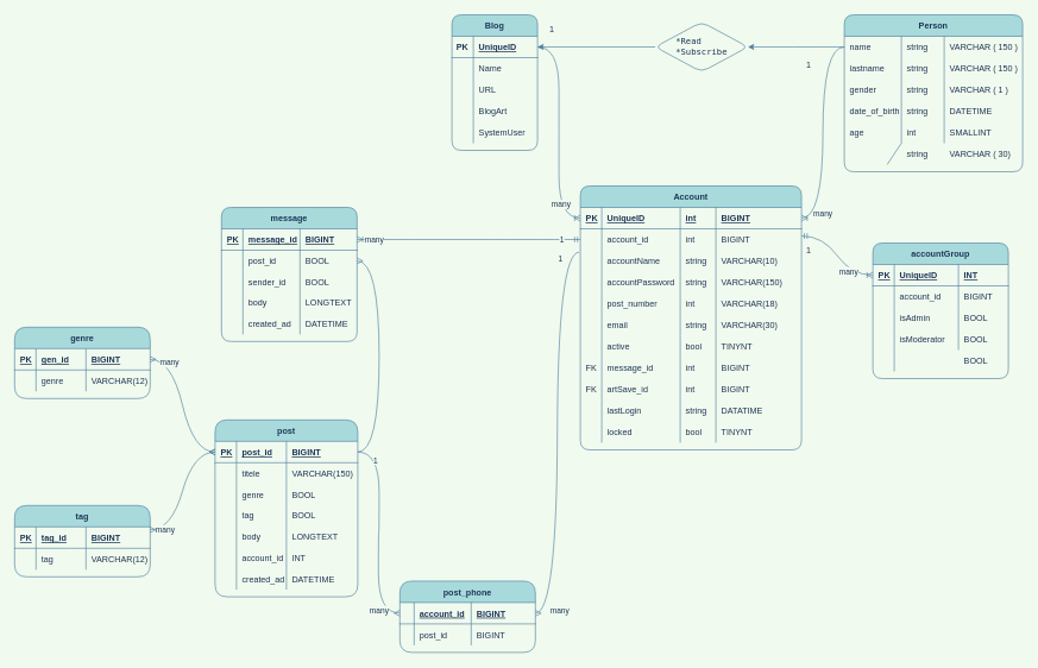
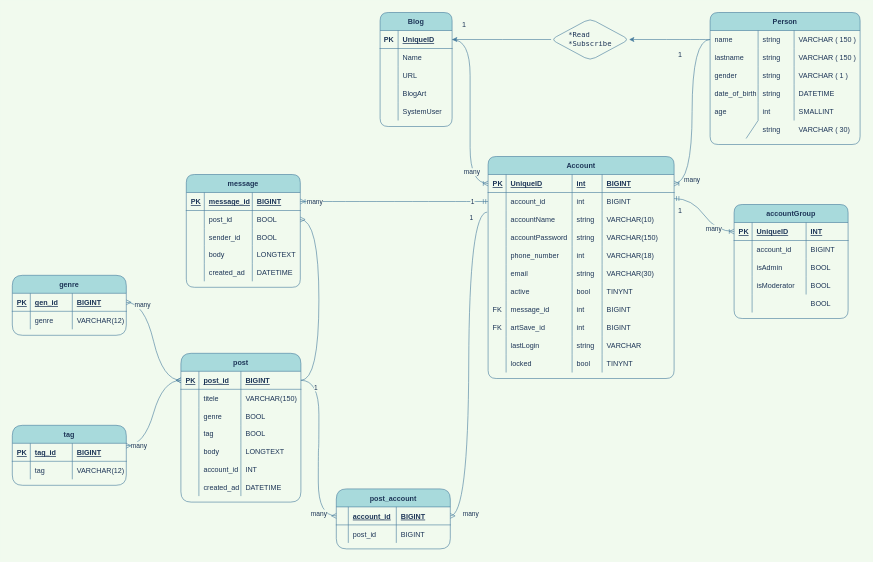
- <mxCell id="85" value="post_number" style="shape=partialRectangle;connectable=0;fillColor=none;top=0;left=0;bottom=0;right=0;align=left;spacingLeft=6;overflow=hidden;strokeColor=#457B9D;fontColor=#1D3557;rounded=1;" parent="83" vertex="1"><mxGeometry x="30.0" width="110.0" height="30" as="geometry" /></mxCell>
+ <mxCell id="85" value="phone_number" style="shape=partialRectangle;connectable=0;fillColor=none;top=0;left=0;bottom=0;right=0;align=left;spacingLeft=6;overflow=hidden;strokeColor=#457B9D;fontColor=#1D3557;rounded=1;" parent="83" vertex="1"><mxGeometry x="30.0" width="110.0" height="30" as="geometry" /></mxCell>
- <mxCell id="112" value="DATATIME" style="shape=partialRectangle;connectable=0;fillColor=none;top=0;left=0;bottom=0;right=0;align=left;spacingLeft=6;overflow=hidden;strokeColor=#457B9D;fontColor=#1D3557;rounded=1;" parent="108" vertex="1"><mxGeometry x="190" width="120" height="30" as="geometry" /></mxCell>
+ <mxCell id="112" value="VARCHAR" style="shape=partialRectangle;connectable=0;fillColor=none;top=0;left=0;bottom=0;right=0;align=left;spacingLeft=6;overflow=hidden;strokeColor=#457B9D;fontColor=#1D3557;rounded=1;" parent="108" vertex="1"><mxGeometry x="190" width="120" height="30" as="geometry" /></mxCell>
- <mxCell id="206" value="post_phone" style="shape=table;startSize=30;container=1;collapsible=1;childLayout=tableLayout;fixedRows=1;rowLines=0;fontStyle=1;align=center;resizeLast=1;arcSize=19;fillColor=#A8DADC;strokeColor=#457B9D;fontColor=#1D3557;rounded=1;" parent="1" vertex="1"><mxGeometry x="560" y="814" width="190" height="100" as="geometry" /></mxCell>
+ <mxCell id="206" value="post_account" style="shape=table;startSize=30;container=1;collapsible=1;childLayout=tableLayout;fixedRows=1;rowLines=0;fontStyle=1;align=center;resizeLast=1;arcSize=19;fillColor=#A8DADC;strokeColor=#457B9D;fontColor=#1D3557;rounded=1;" parent="1" vertex="1"><mxGeometry x="560" y="814" width="190" height="100" as="geometry" /></mxCell>
